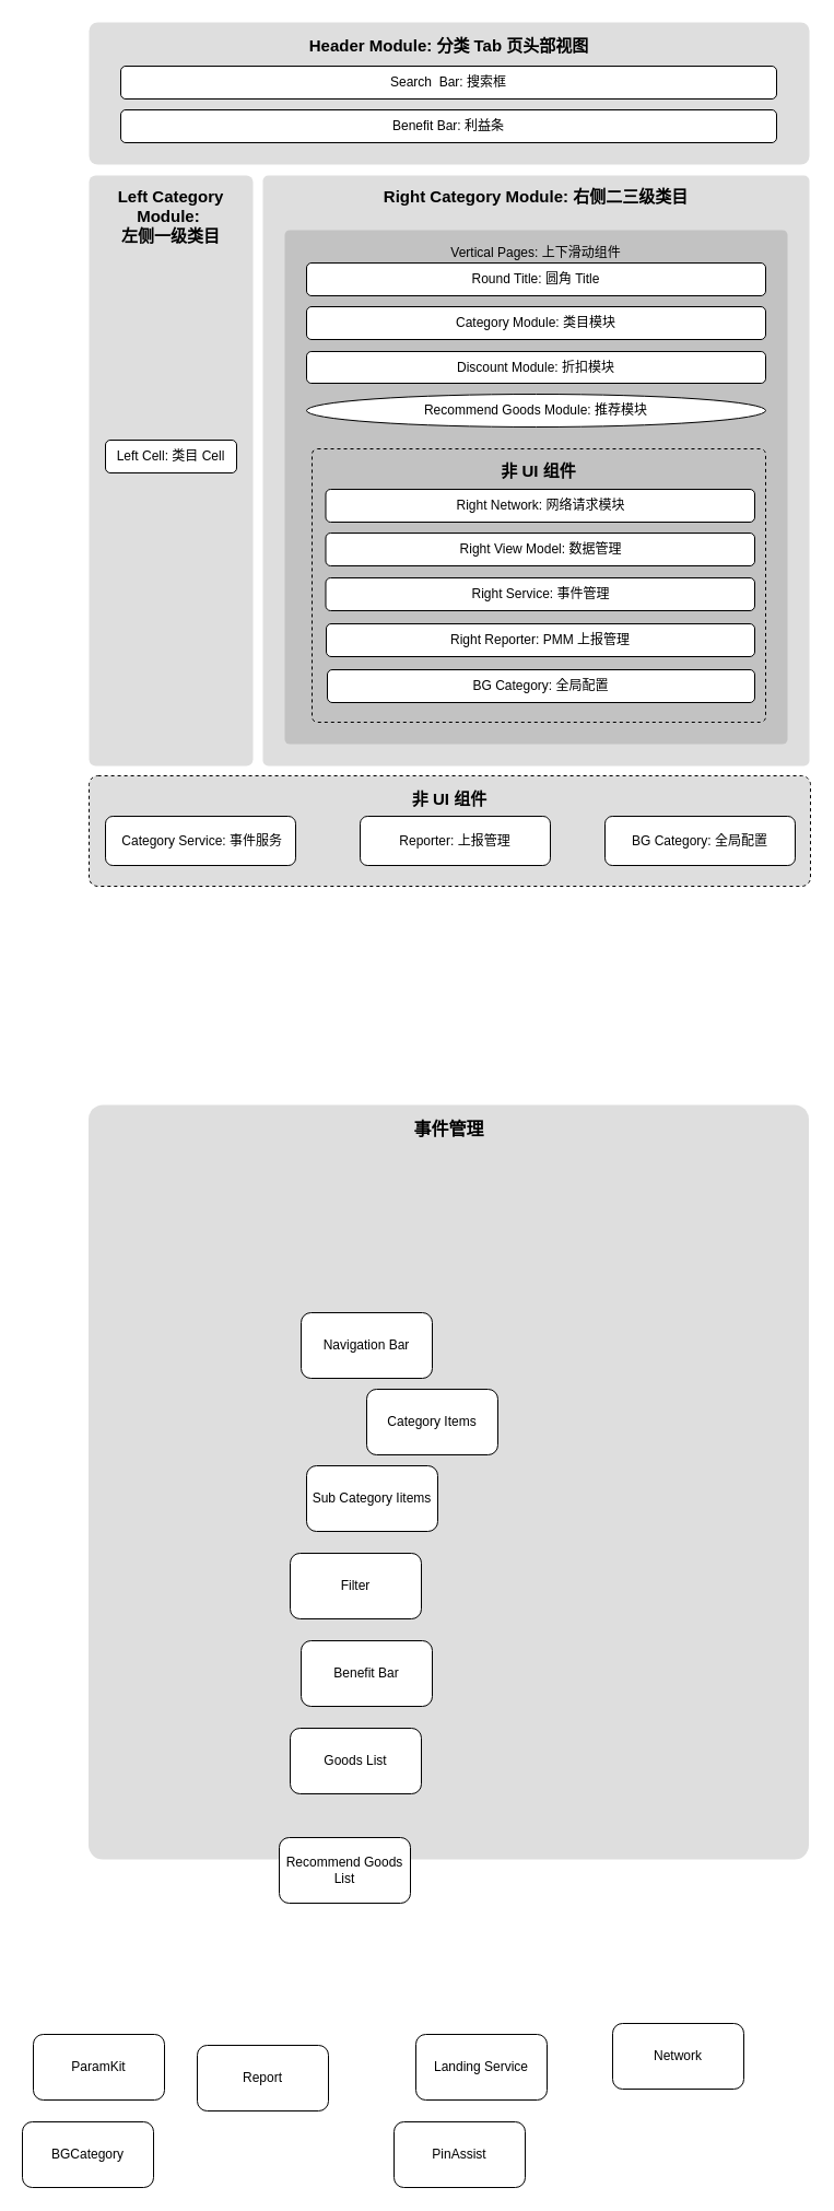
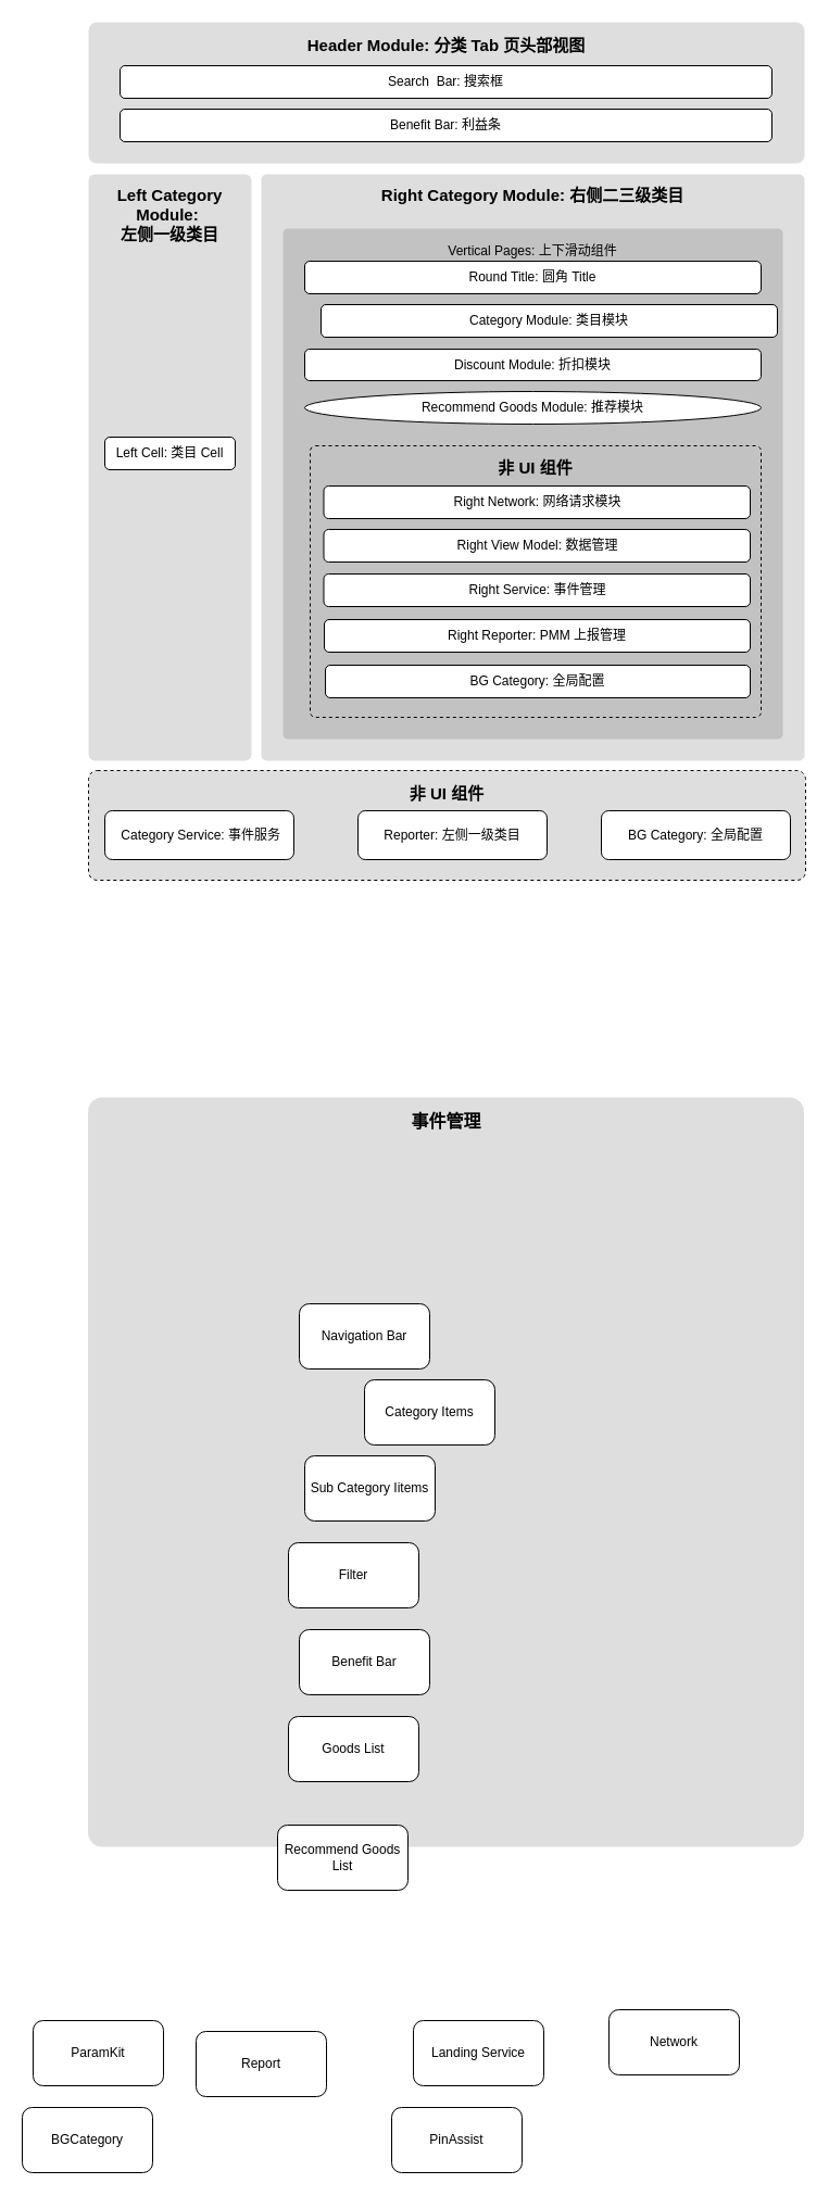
- <mxCell id="8" value="Category Module: 类目模块" style="rounded=1;whiteSpace=wrap;html=1;" vertex="1" parent="1"><mxGeometry x="280" y="280" width="420" height="30" as="geometry" /></mxCell>
+ <mxCell id="8" value="Category Module: 类目模块" style="rounded=1;whiteSpace=wrap;html=1;" vertex="1" parent="1"><mxGeometry x="295" y="280" width="420" height="30" as="geometry" /></mxCell>
- <mxCell id="35" value="Reporter: 上报管理" style="rounded=1;whiteSpace=wrap;html=1;" vertex="1" parent="1"><mxGeometry x="329" y="746" width="174" height="45" as="geometry" /></mxCell>
+ <mxCell id="35" value="Reporter: 左侧一级类目" style="rounded=1;whiteSpace=wrap;html=1;" vertex="1" parent="1"><mxGeometry x="329" y="746" width="174" height="45" as="geometry" /></mxCell>
